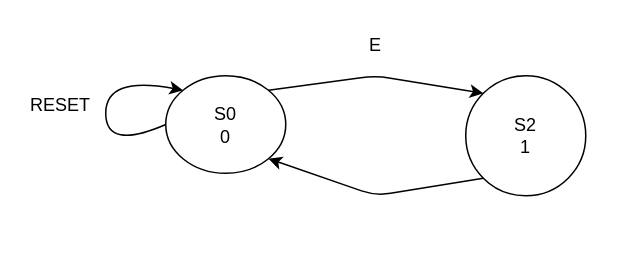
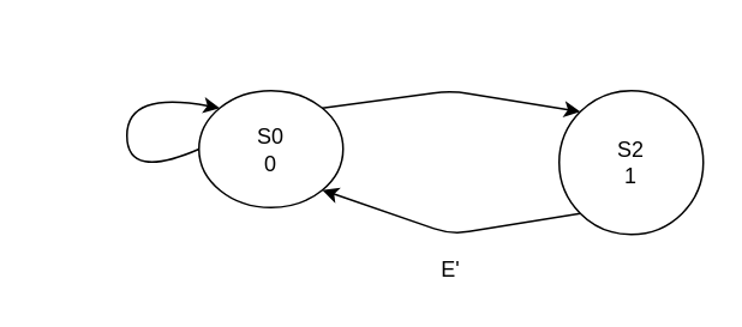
- <mxCell id="8" value="E" style="text;html=1;strokeColor=none;fillColor=none;align=center;verticalAlign=middle;whiteSpace=wrap;rounded=0;" vertex="1" parent="1"><mxGeometry x="230" y="20" width="40" height="20" as="geometry" /></mxCell>
- <mxCell id="7" value="RESET" style="text;html=1;strokeColor=none;fillColor=none;align=center;verticalAlign=middle;whiteSpace=wrap;rounded=0;" vertex="1" parent="1"><mxGeometry x="20" y="60" width="40" height="20" as="geometry" /></mxCell>
+ <mxCell id="9" value="E'" style="text;html=1;strokeColor=none;fillColor=none;align=center;verticalAlign=middle;whiteSpace=wrap;rounded=0;" vertex="1" parent="1"><mxGeometry x="230" y="140" width="40" height="20" as="geometry" /></mxCell>
